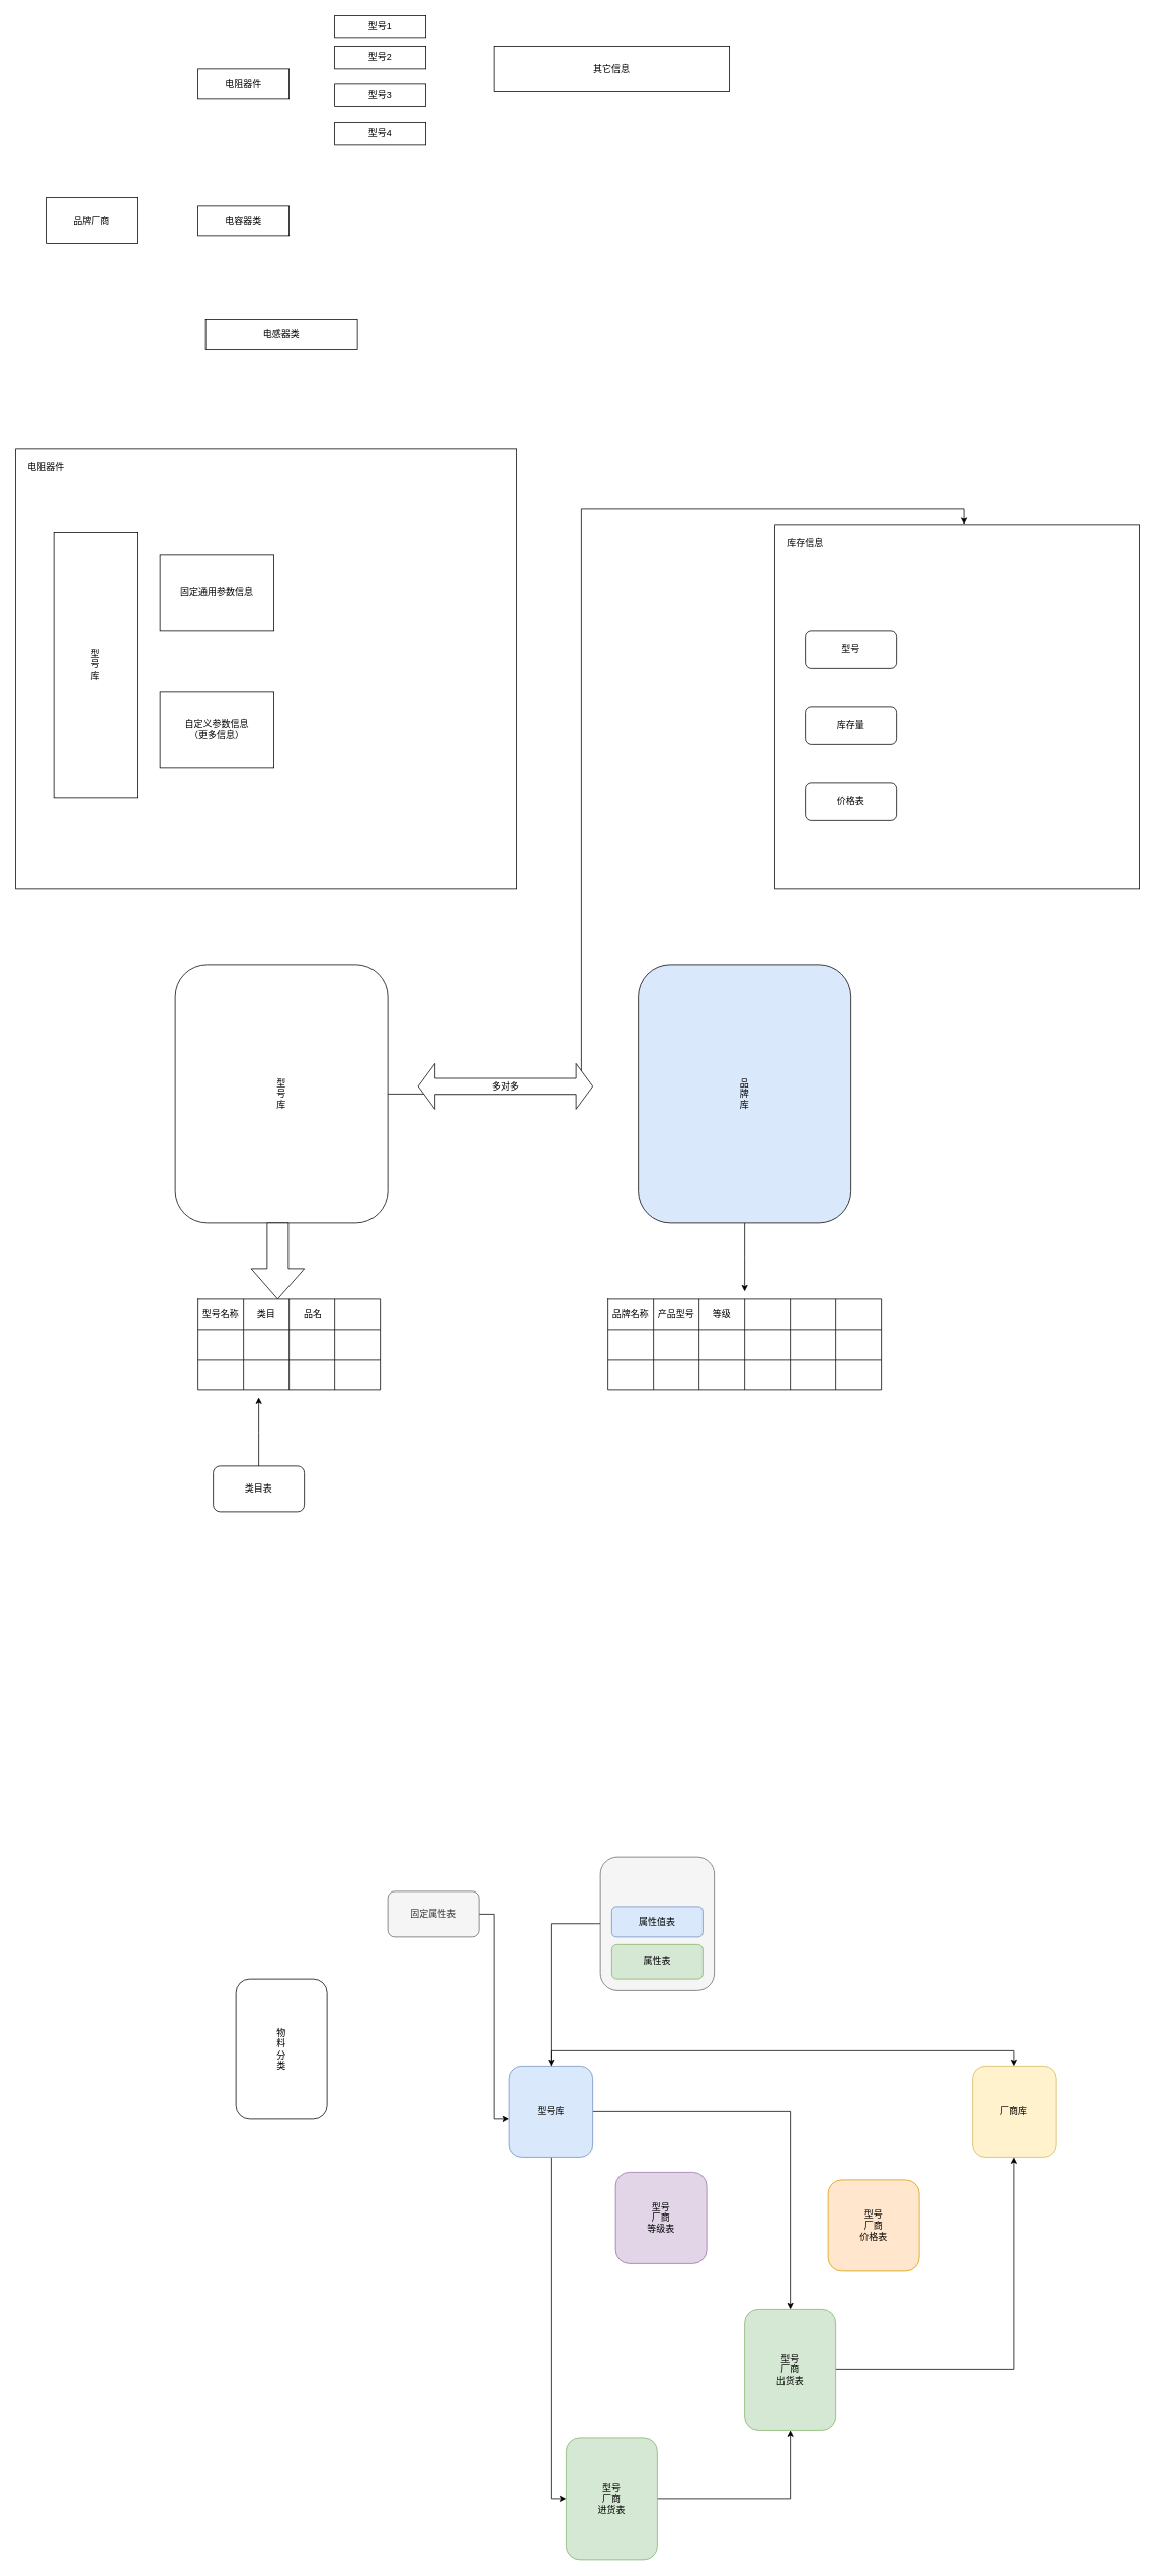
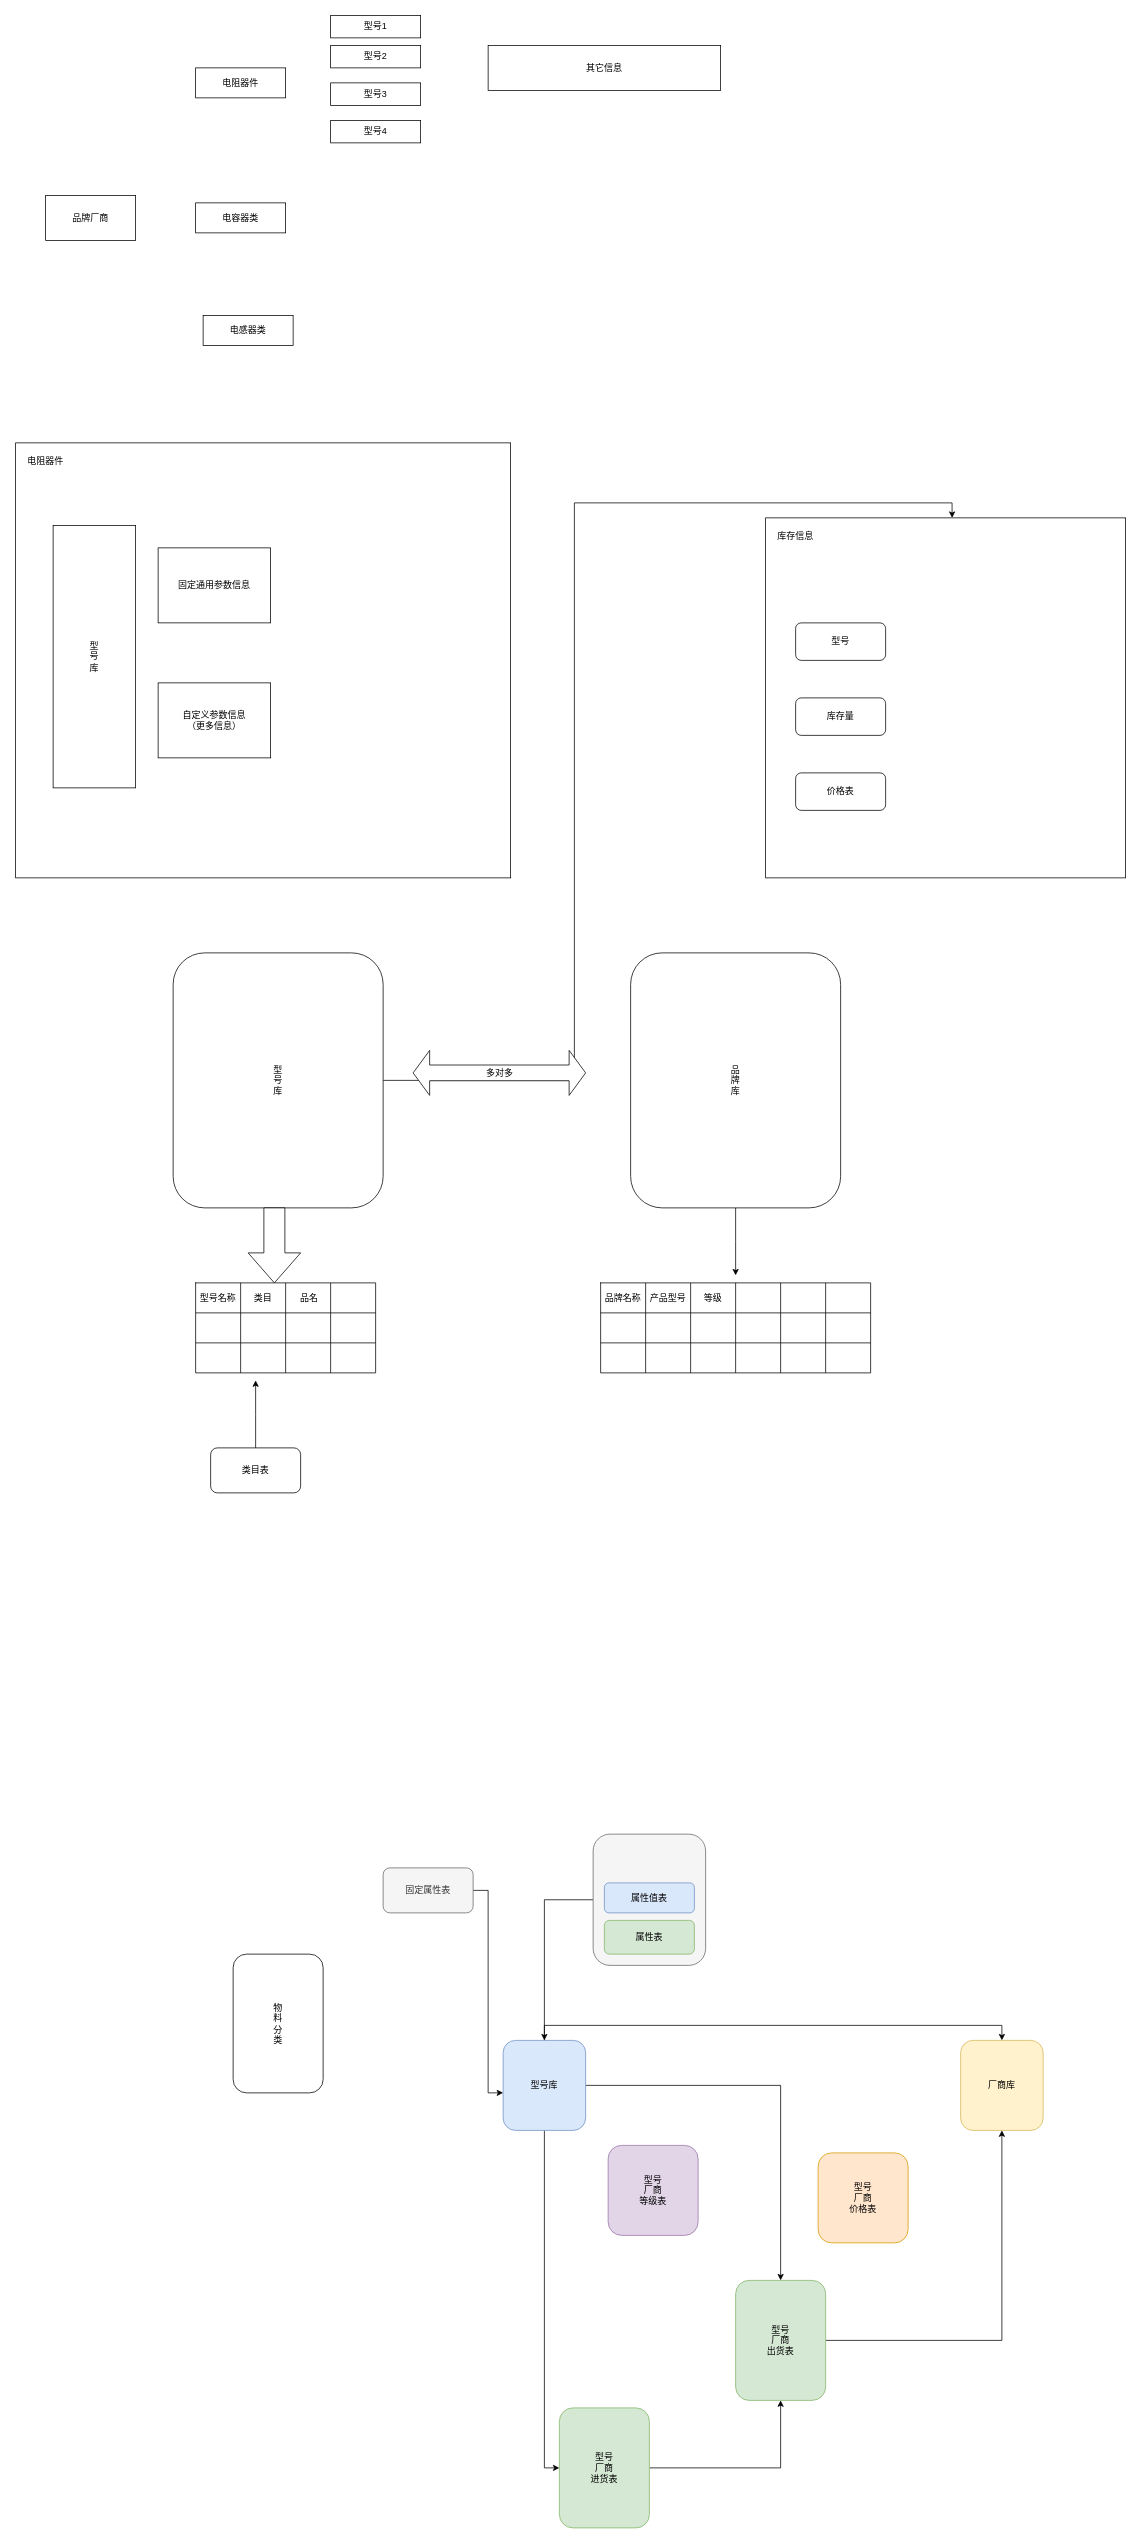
- <mxCell id="5" value="电感器类" style="rounded=0;whiteSpace=wrap;html=1;" vertex="1" parent="1"><mxGeometry x="270" y="420" width="200" height="40" as="geometry" /></mxCell>
+ <mxCell id="5" value="电感器类" style="rounded=0;whiteSpace=wrap;html=1;" vertex="1" parent="1"><mxGeometry x="270" y="420" width="120" height="40" as="geometry" /></mxCell>
- <mxCell id="22" value="品&lt;br&gt;牌&lt;br&gt;库" style="rounded=1;whiteSpace=wrap;html=1;fillColor=#dae8fc;" vertex="1" parent="1"><mxGeometry x="840" y="1270" width="280" height="340" as="geometry" /></mxCell>
+ <mxCell id="22" value="品&lt;br&gt;牌&lt;br&gt;库" style="rounded=1;whiteSpace=wrap;html=1;" vertex="1" parent="1"><mxGeometry x="840" y="1270" width="280" height="340" as="geometry" /></mxCell>
